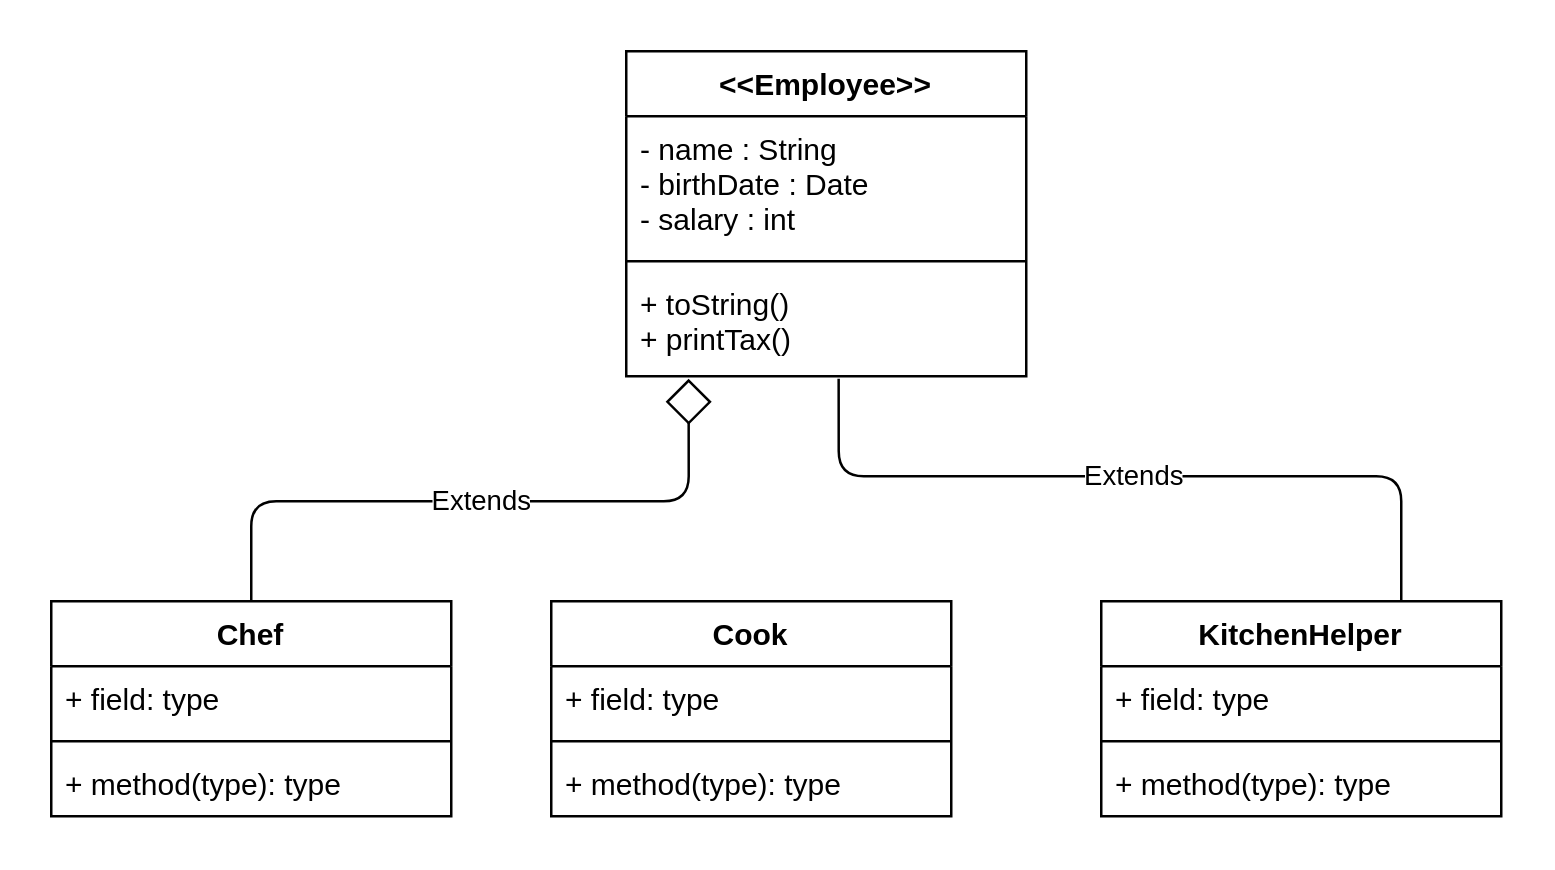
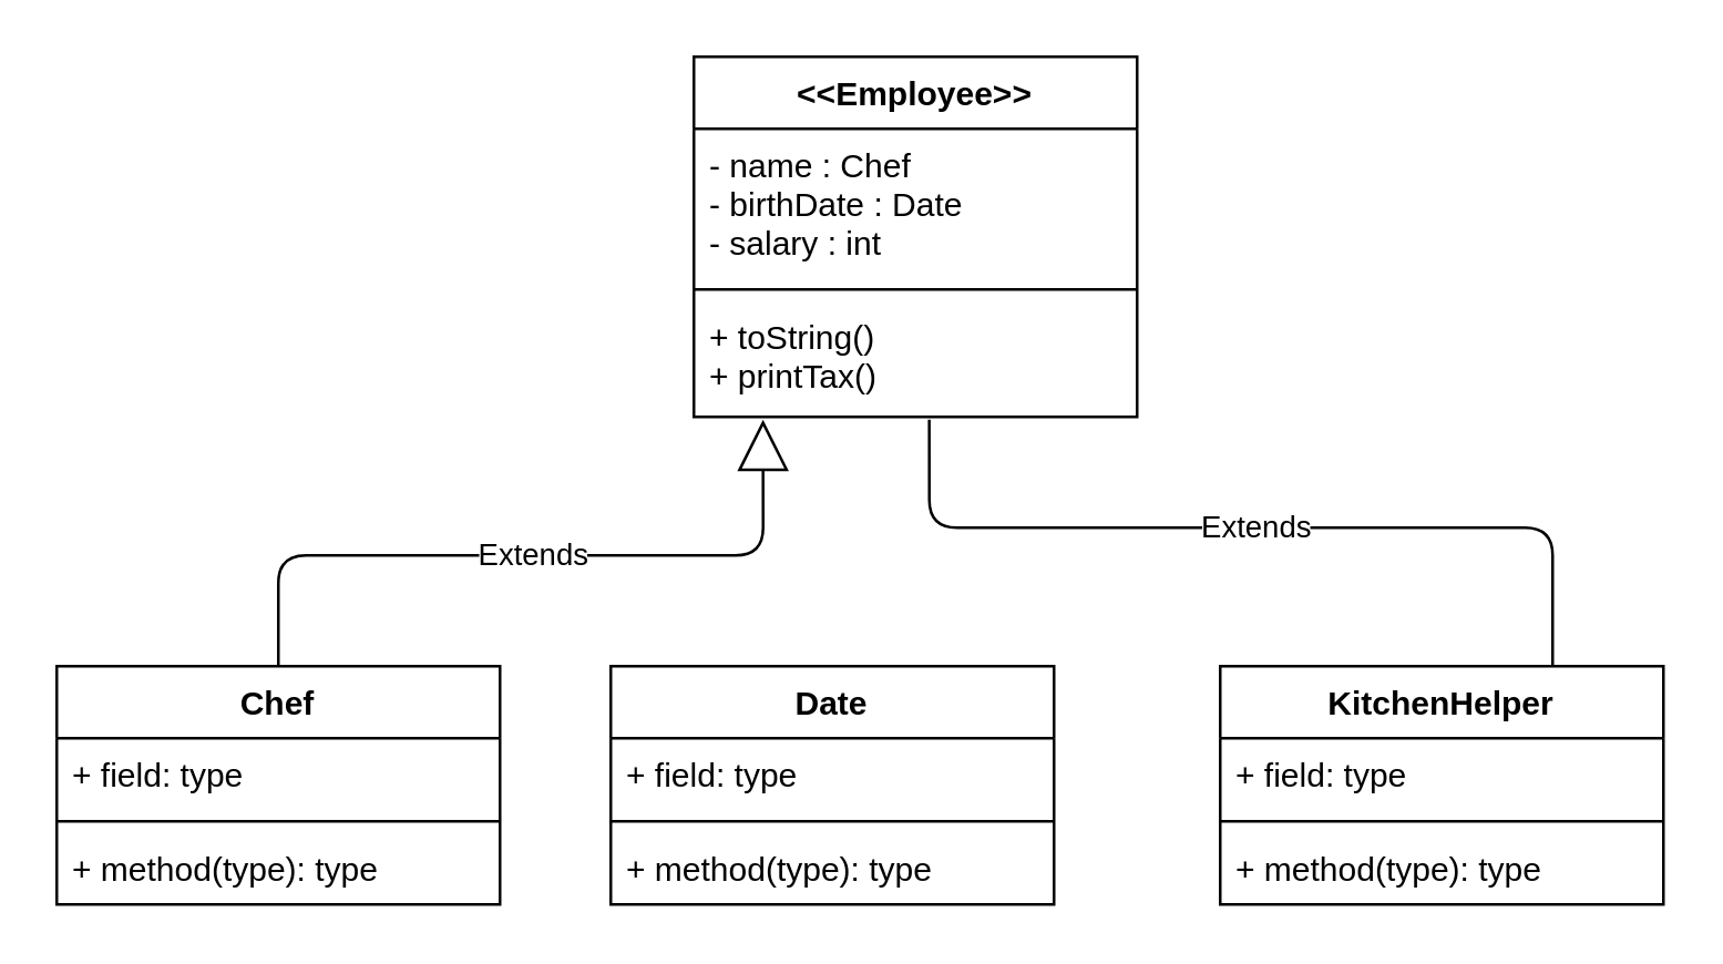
- <mxCell id="3" value="- name : String&#10;- birthDate : Date&#10;- salary : int&#10;&#10;" style="text;strokeColor=none;fillColor=none;align=left;verticalAlign=top;spacingLeft=4;spacingRight=4;overflow=hidden;rotatable=0;points=[[0,0.5],[1,0.5]];portConstraint=eastwest;" vertex="1" parent="2"><mxGeometry y="26" width="160" height="54" as="geometry" /></mxCell>
+ <mxCell id="3" value="- name : Chef&#10;- birthDate : Date&#10;- salary : int&#10;&#10;" style="text;strokeColor=none;fillColor=none;align=left;verticalAlign=top;spacingLeft=4;spacingRight=4;overflow=hidden;rotatable=0;points=[[0,0.5],[1,0.5]];portConstraint=eastwest;" vertex="1" parent="2"><mxGeometry y="26" width="160" height="54" as="geometry" /></mxCell>
- <mxCell id="19" value="Extends" style="endArrow=diamond;endSize=16;endFill=0;html=1;exitX=0.5;exitY=0;exitDx=0;exitDy=0;entryX=0.156;entryY=1.024;entryDx=0;entryDy=0;entryPerimeter=0;" edge="1" parent="1" source="6" target="5"><mxGeometry width="160" relative="1" as="geometry"><mxPoint x="310" y="370" as="sourcePoint" /><mxPoint x="470" y="370" as="targetPoint" /><Array as="points"><mxPoint x="100" y="200" /><mxPoint x="275" y="200" /></Array></mxGeometry></mxCell>
+ <mxCell id="19" value="Extends" style="endArrow=block;endSize=16;endFill=0;html=1;exitX=0.5;exitY=0;exitDx=0;exitDy=0;entryX=0.156;entryY=1.024;entryDx=0;entryDy=0;entryPerimeter=0;" edge="1" parent="1" source="6" target="5"><mxGeometry width="160" relative="1" as="geometry"><mxPoint x="310" y="370" as="sourcePoint" /><mxPoint x="470" y="370" as="targetPoint" /><Array as="points"><mxPoint x="100" y="200" /><mxPoint x="275" y="200" /></Array></mxGeometry></mxCell>
- <mxCell id="10" value="Cook" style="swimlane;fontStyle=1;align=center;verticalAlign=top;childLayout=stackLayout;horizontal=1;startSize=26;horizontalStack=0;resizeParent=1;resizeParentMax=0;resizeLast=0;collapsible=1;marginBottom=0;" vertex="1" parent="1"><mxGeometry x="220" y="240" width="160" height="86" as="geometry" /></mxCell>
+ <mxCell id="10" value="Date" style="swimlane;fontStyle=1;align=center;verticalAlign=top;childLayout=stackLayout;horizontal=1;startSize=26;horizontalStack=0;resizeParent=1;resizeParentMax=0;resizeLast=0;collapsible=1;marginBottom=0;" vertex="1" parent="1"><mxGeometry x="220" y="240" width="160" height="86" as="geometry" /></mxCell>
